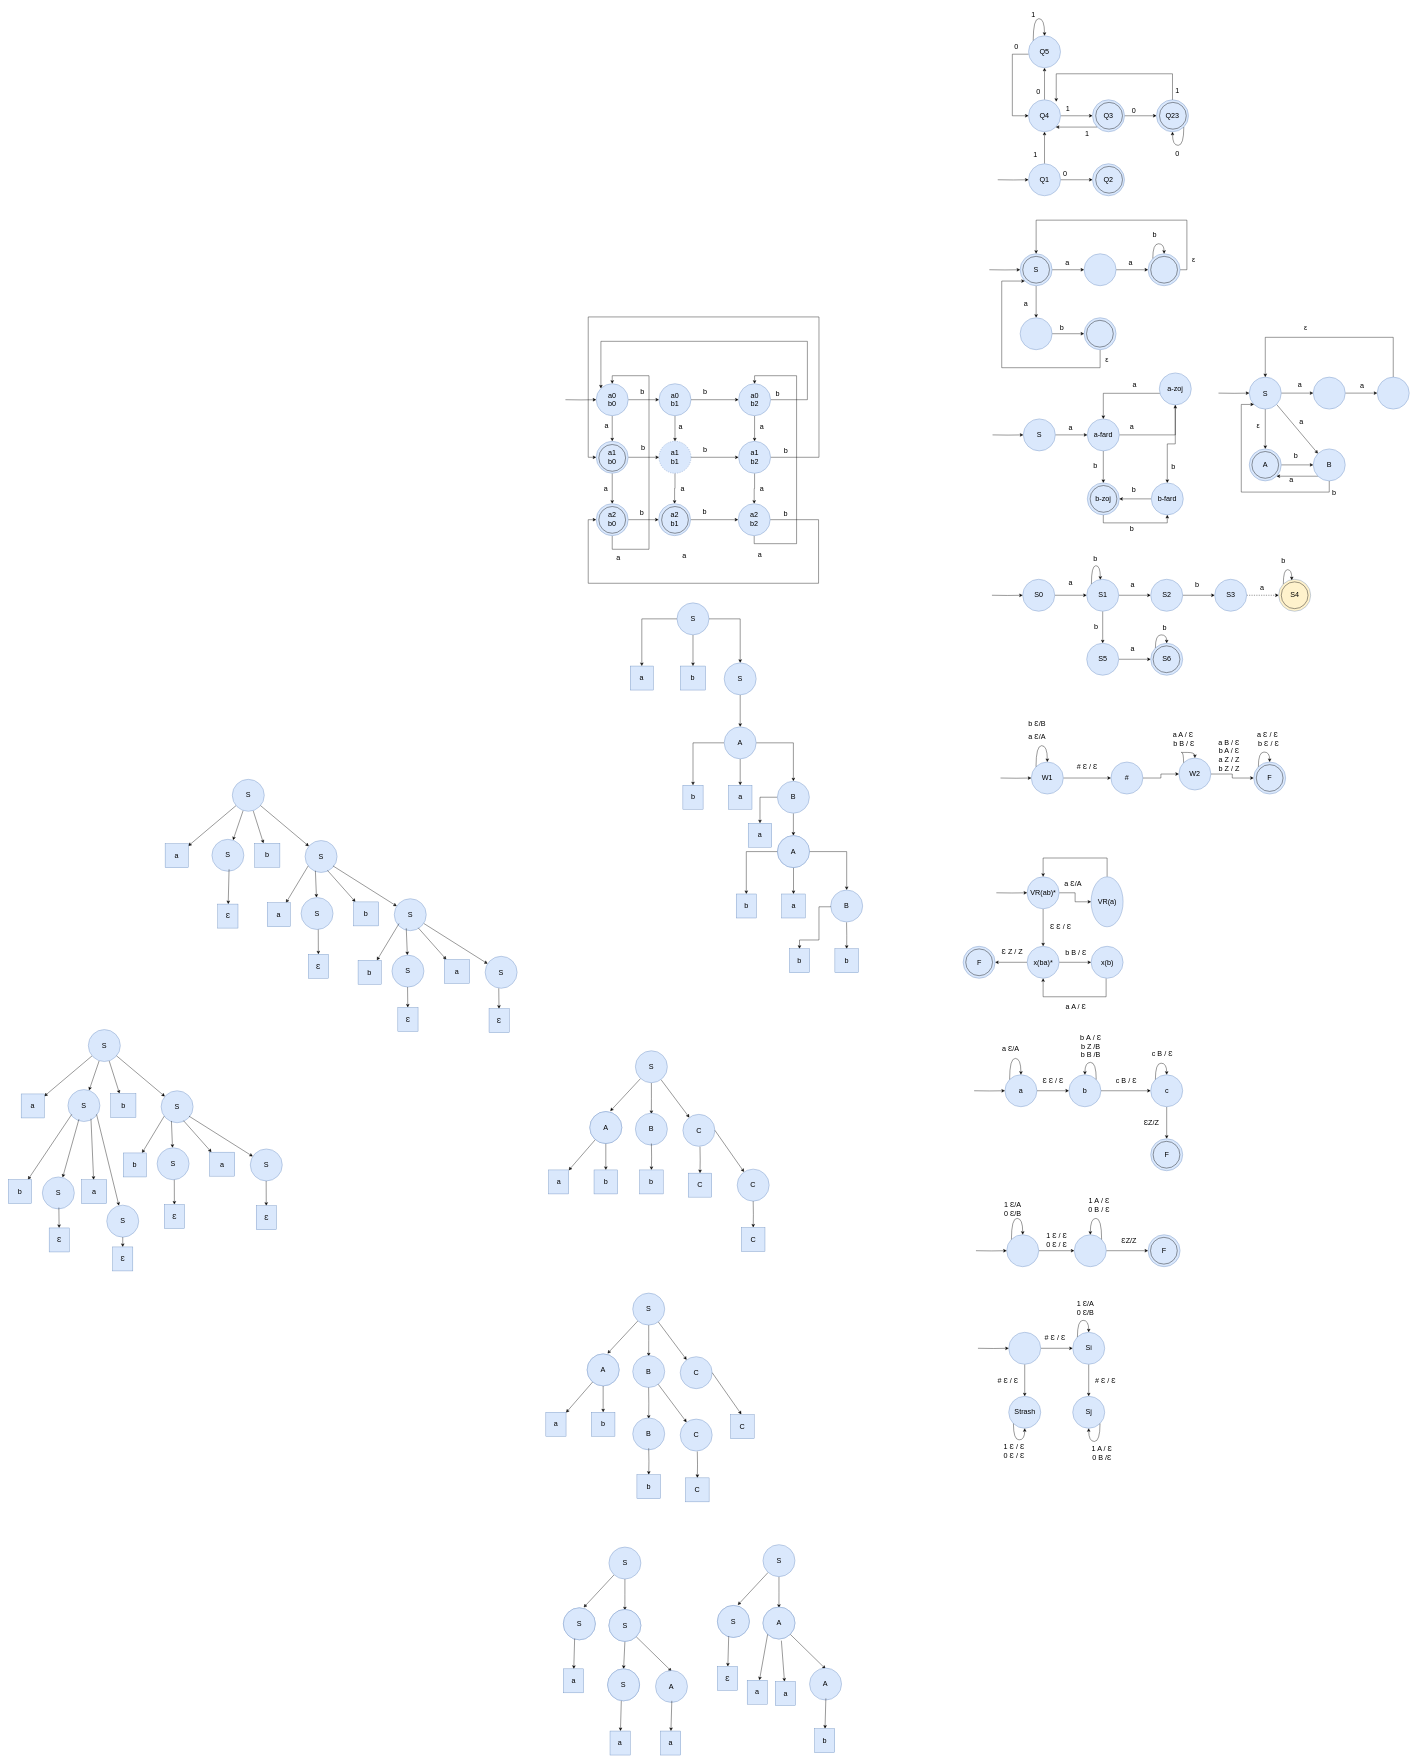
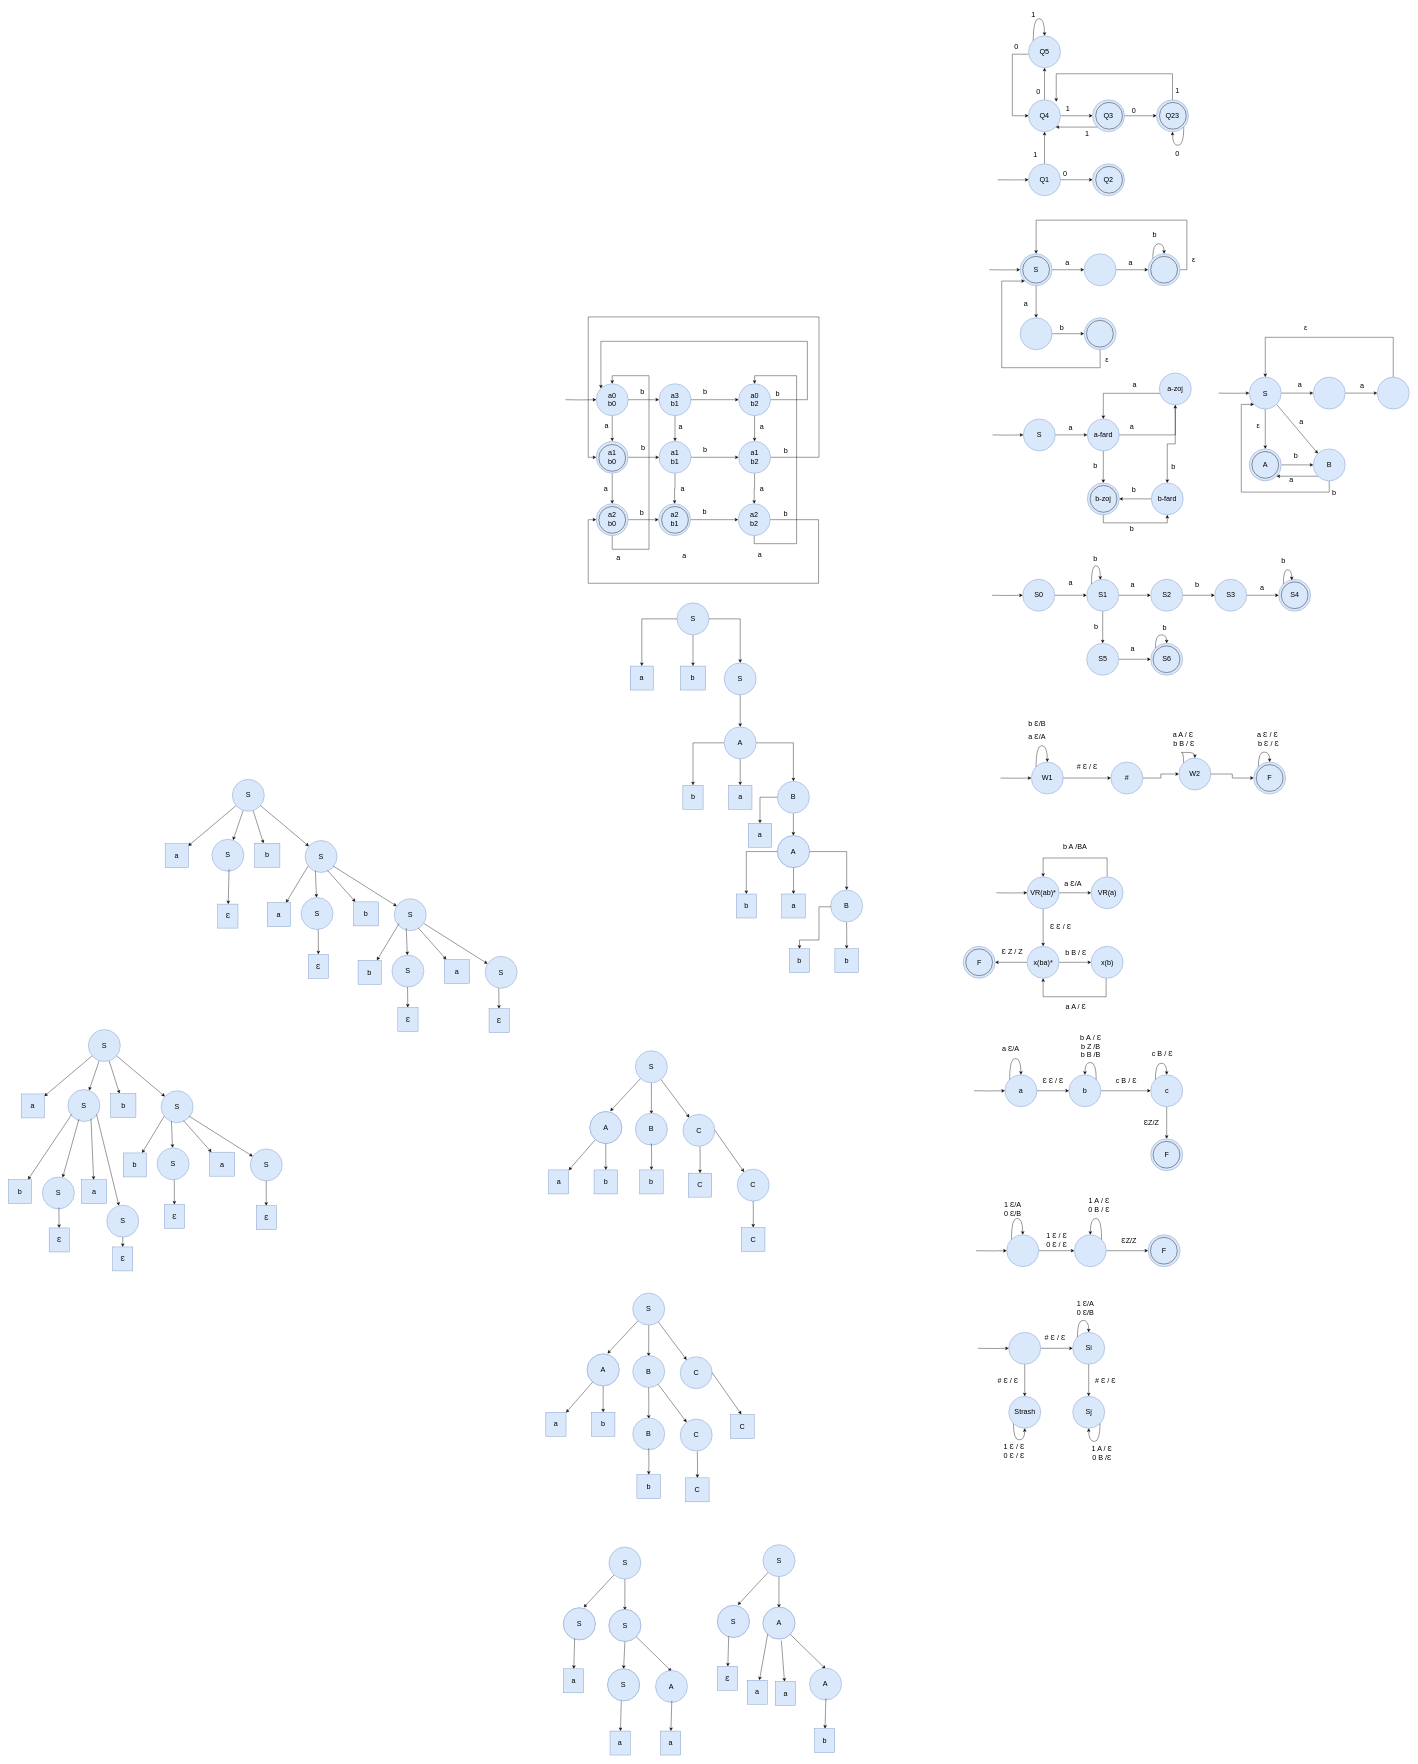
- <mxCell id="110" value="a0&lt;div&gt;b1&lt;/div&gt;" style="ellipse;whiteSpace=wrap;html=1;fontSize=18;fillColor=#dae8fc;strokeColor=#6c8ebf;hachureGap=4;rounded=0;" parent="1" vertex="1"><mxGeometry x="1646.97" y="959" width="80" height="80" as="geometry" /></mxCell>
+ <mxCell id="110" value="a3&lt;div&gt;b1&lt;/div&gt;" style="ellipse;whiteSpace=wrap;html=1;fontSize=18;fillColor=#dae8fc;strokeColor=#6c8ebf;hachureGap=4;rounded=0;" parent="1" vertex="1"><mxGeometry x="1646.97" y="959" width="80" height="80" as="geometry" /></mxCell>
- <mxCell id="119" value="a1&lt;div&gt;b1&lt;/div&gt;" style="ellipse;whiteSpace=wrap;html=1;fontSize=18;fillColor=#dae8fc;strokeColor=#6c8ebf;hachureGap=4;rounded=0;dashed=1;" parent="1" vertex="1"><mxGeometry x="1646.97" y="1103" width="80" height="80" as="geometry" /></mxCell>
+ <mxCell id="119" value="a1&lt;div&gt;b1&lt;/div&gt;" style="ellipse;whiteSpace=wrap;html=1;fontSize=18;fillColor=#dae8fc;strokeColor=#6c8ebf;hachureGap=4;rounded=0;" parent="1" vertex="1"><mxGeometry x="1646.97" y="1103" width="80" height="80" as="geometry" /></mxCell>
- <mxCell id="88" value="" style="edgeStyle=orthogonalEdgeStyle;rounded=0;orthogonalLoop=1;jettySize=auto;html=1;fontFamily=Helvetica;fontSize=18;fontColor=default;autosize=1;resizable=0;dashed=1;" parent="1" source="89" target="91" edge="1"><mxGeometry relative="1" as="geometry" /></mxCell>
+ <mxCell id="88" value="" style="edgeStyle=orthogonalEdgeStyle;rounded=0;orthogonalLoop=1;jettySize=auto;html=1;fontFamily=Helvetica;fontSize=18;fontColor=default;autosize=1;resizable=0;" parent="1" source="89" target="91" edge="1"><mxGeometry relative="1" as="geometry" /></mxCell>
- <mxCell id="91" value="S4" style="ellipse;whiteSpace=wrap;html=1;aspect=fixed;hachureGap=4;fillColor=#fff2cc;strokeColor=#6c8ebf;rounded=0;fontSize=18;" parent="1" vertex="1"><mxGeometry x="3196.5" y="1448" width="80" height="80" as="geometry" /></mxCell>
+ <mxCell id="91" value="S4" style="ellipse;whiteSpace=wrap;html=1;aspect=fixed;hachureGap=4;fillColor=#dae8fc;strokeColor=#6c8ebf;rounded=0;fontSize=18;" parent="1" vertex="1"><mxGeometry x="3196.5" y="1448" width="80" height="80" as="geometry" /></mxCell>
- <mxCell id="366" value="&lt;span style=&quot;text-wrap: nowrap;&quot;&gt;a B /&amp;nbsp;&lt;/span&gt;Ɛ&lt;br&gt;b A / Ɛ&lt;br&gt;a Z / Z&lt;br&gt;b Z / Z" style="rounded=0;whiteSpace=wrap;html=1;align=center;verticalAlign=middle;fontFamily=Helvetica;fontSize=18;fontColor=default;autosize=1;resizable=0;fillColor=none;gradientColor=none;strokeColor=none;" vertex="1" parent="1"><mxGeometry x="3036.5" y="1840" width="71" height="98" as="geometry" /></mxCell>
+ <mxCell id="374" value="b A&amp;nbsp;&lt;span style=&quot;text-wrap: wrap;&quot;&gt;/BA&lt;/span&gt;" style="text;html=1;align=center;verticalAlign=middle;resizable=0;points=[];autosize=1;strokeColor=none;fillColor=none;fontFamily=Helvetica;fontSize=18;fontColor=default;perimeterSpacing=0;" vertex="1" parent="1"><mxGeometry x="2647.5" y="2101.23" width="78" height="34" as="geometry" /></mxCell>
- <mxCell id="373" value="VR(a)" style="ellipse;whiteSpace=wrap;html=1;aspect=fixed;hachureGap=4;fillColor=#dae8fc;strokeColor=#6c8ebf;rounded=0;fontSize=18;" vertex="1" parent="1"><mxGeometry x="2727.5" y="2192" width="80" height="125" as="geometry" /></mxCell>
+ <mxCell id="373" value="VR(a)" style="ellipse;whiteSpace=wrap;html=1;aspect=fixed;hachureGap=4;fillColor=#dae8fc;strokeColor=#6c8ebf;rounded=0;fontSize=18;" vertex="1" parent="1"><mxGeometry x="2727.5" y="2192" width="80" height="80" as="geometry" /></mxCell>
